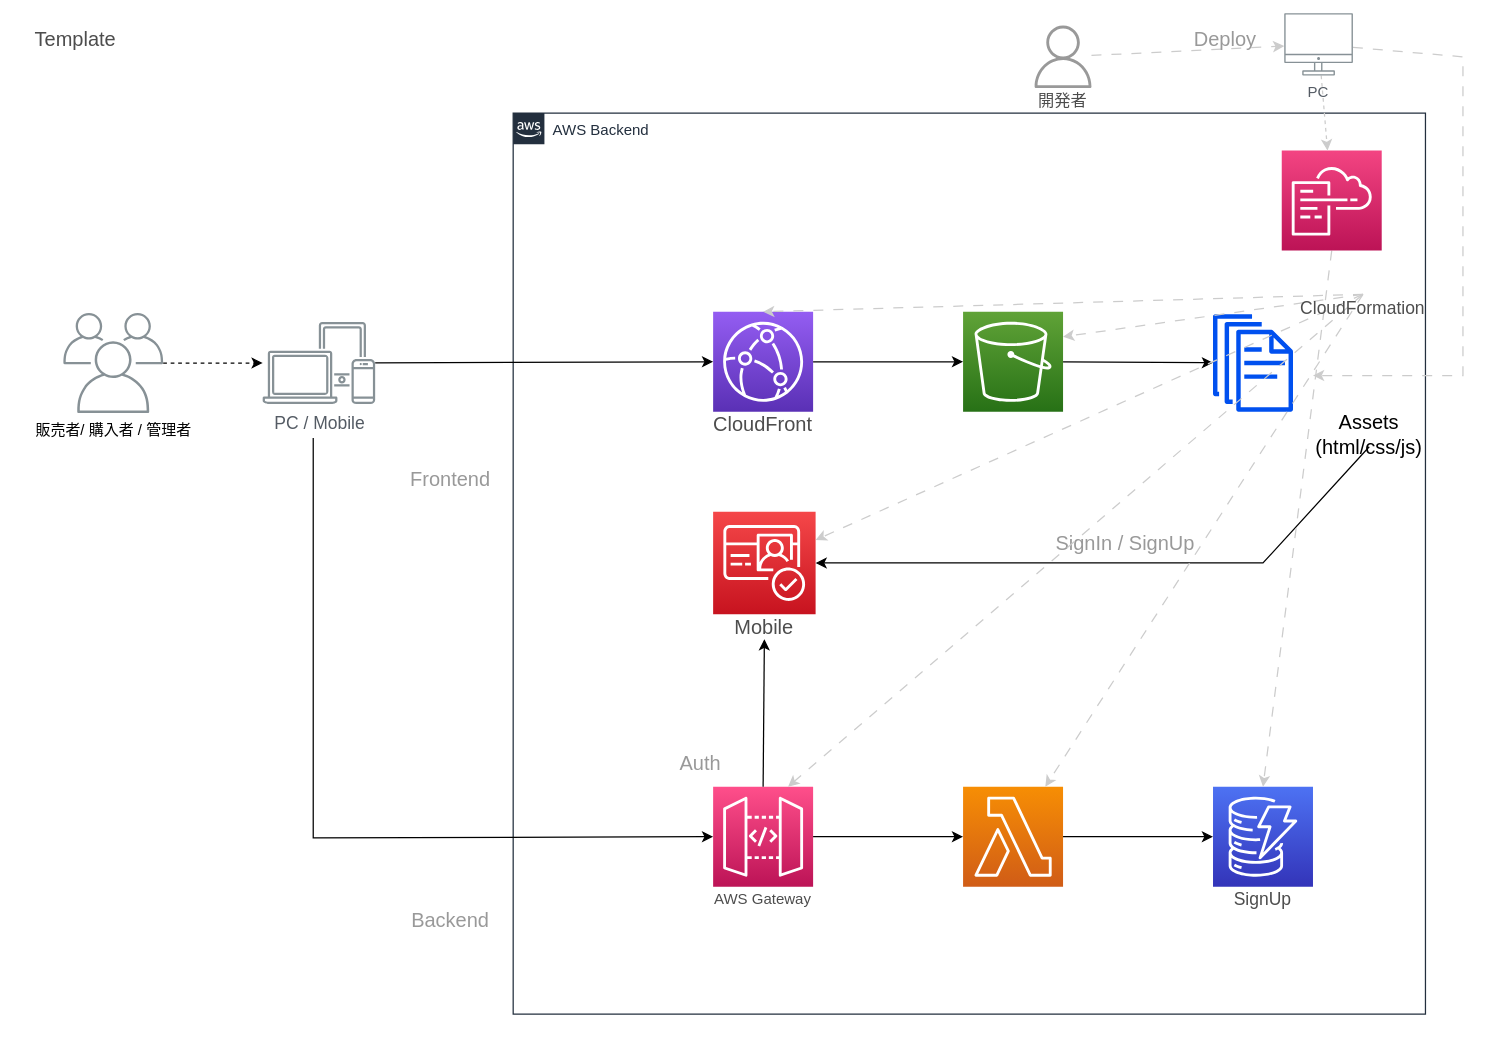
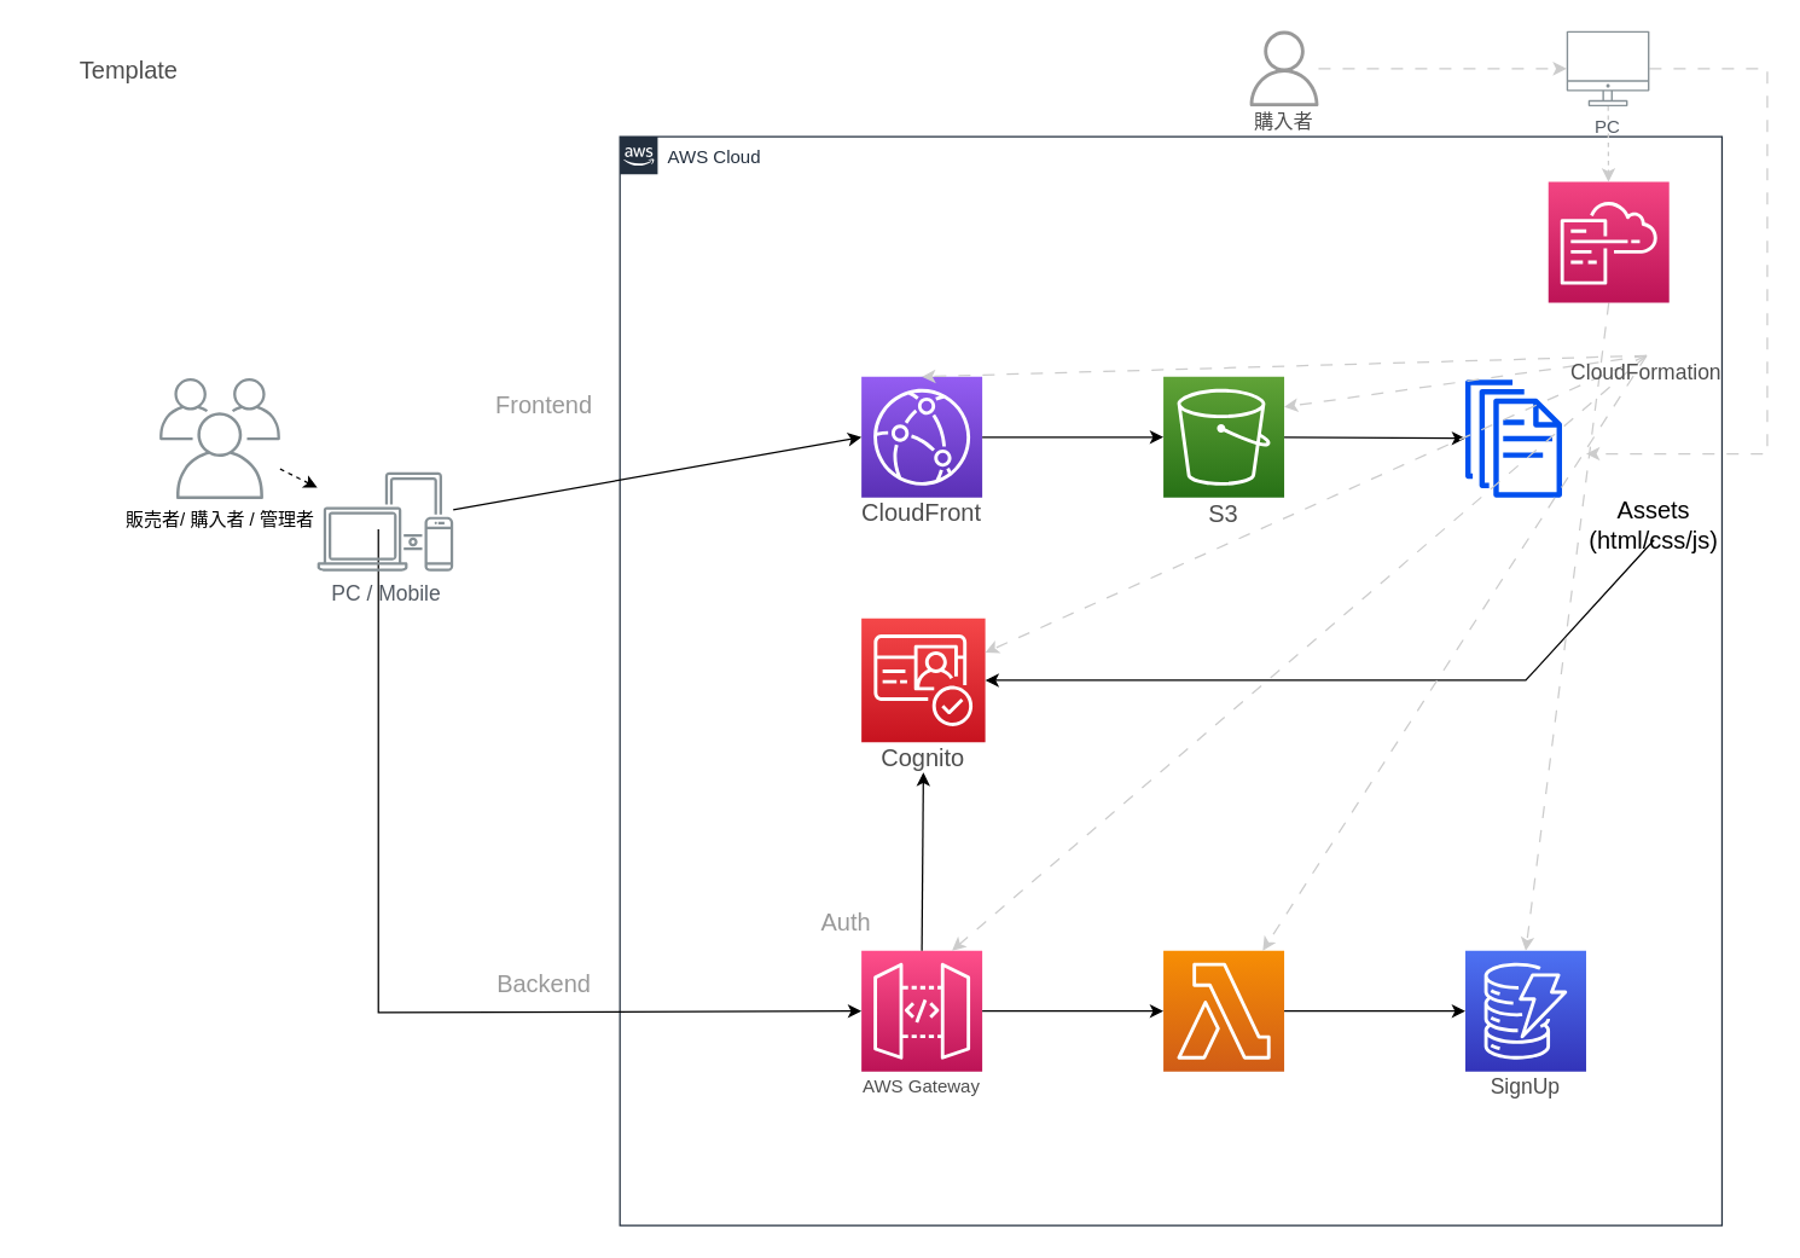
- <mxCell id="41" value="Template" style="text;html=1;strokeColor=none;fillColor=none;align=center;verticalAlign=middle;whiteSpace=wrap;rounded=0;fontStyle=0;fontSize=16;fontColor=#4D4D4D;" parent="1" vertex="1"><mxGeometry x="20" y="20" width="80" height="21" as="geometry" /></mxCell>
+ <mxCell id="41" value="Template" style="text;html=1;strokeColor=none;fillColor=none;align=center;verticalAlign=middle;whiteSpace=wrap;rounded=0;fontStyle=0;fontSize=16;fontColor=#4D4D4D;" parent="1" vertex="1"><mxGeometry x="45" y="35" width="80" height="21" as="geometry" /></mxCell>
- <mxCell id="55" value="Deploy" style="text;html=1;strokeColor=none;fillColor=none;align=center;verticalAlign=middle;whiteSpace=wrap;rounded=0;fontStyle=0;fontSize=16;fontColor=#999999;labelBorderColor=none;" parent="1" vertex="1"><mxGeometry x="940" y="21" width="80" height="20" as="geometry" /></mxCell>
- <mxCell id="54" value="PC" style="sketch=0;outlineConnect=0;gradientColor=none;fontColor=#545B64;strokeColor=none;fillColor=#879196;dashed=0;verticalLabelPosition=bottom;verticalAlign=top;align=center;html=1;fontSize=12;fontStyle=0;aspect=fixed;shape=mxgraph.aws4.illustration_desktop;pointerEvents=1;labelBorderColor=none;" parent="1" vertex="1"><mxGeometry x="1027" y="10" width="54.94" height="50" as="geometry" /></mxCell>
+ <mxCell id="54" value="PC" style="sketch=0;outlineConnect=0;gradientColor=none;fontColor=#545B64;strokeColor=none;fillColor=#879196;dashed=0;verticalLabelPosition=bottom;verticalAlign=top;align=center;html=1;fontSize=12;fontStyle=0;aspect=fixed;shape=mxgraph.aws4.illustration_desktop;pointerEvents=1;labelBorderColor=none;" parent="1" vertex="1"><mxGeometry x="1037" y="20" width="54.94" height="50" as="geometry" /></mxCell>
- <mxCell id="51" value="開発者" style="text;html=1;strokeColor=none;fillColor=none;align=center;verticalAlign=middle;whiteSpace=wrap;rounded=0;fontStyle=0;fontSize=13;fontColor=#4D4D4D;" parent="1" vertex="1"><mxGeometry x="810" y="69" width="80" height="21" as="geometry" /></mxCell>
+ <mxCell id="51" value="購入者" style="text;html=1;strokeColor=none;fillColor=none;align=center;verticalAlign=middle;whiteSpace=wrap;rounded=0;fontStyle=0;fontSize=13;fontColor=#4D4D4D;" parent="1" vertex="1"><mxGeometry x="810" y="69" width="80" height="21" as="geometry" /></mxCell>
- <mxCell id="2" value="AWS Backend" style="points=[[0,0],[0.25,0],[0.5,0],[0.75,0],[1,0],[1,0.25],[1,0.5],[1,0.75],[1,1],[0.75,1],[0.5,1],[0.25,1],[0,1],[0,0.75],[0,0.5],[0,0.25]];outlineConnect=0;gradientColor=none;html=1;whiteSpace=wrap;fontSize=12;fontStyle=0;container=1;pointerEvents=0;collapsible=0;recursiveResize=0;shape=mxgraph.aws4.group;grIcon=mxgraph.aws4.group_aws_cloud_alt;strokeColor=#232F3E;fillColor=default;verticalAlign=top;align=left;spacingLeft=30;fontColor=#232F3E;dashed=0;" parent="1" vertex="1"><mxGeometry x="410" y="90" width="730" height="721" as="geometry" /></mxCell>
+ <mxCell id="2" value="AWS Cloud" style="points=[[0,0],[0.25,0],[0.5,0],[0.75,0],[1,0],[1,0.25],[1,0.5],[1,0.75],[1,1],[0.75,1],[0.5,1],[0.25,1],[0,1],[0,0.75],[0,0.5],[0,0.25]];outlineConnect=0;gradientColor=none;html=1;whiteSpace=wrap;fontSize=12;fontStyle=0;container=1;pointerEvents=0;collapsible=0;recursiveResize=0;shape=mxgraph.aws4.group;grIcon=mxgraph.aws4.group_aws_cloud_alt;strokeColor=#232F3E;fillColor=default;verticalAlign=top;align=left;spacingLeft=30;fontColor=#232F3E;dashed=0;" parent="1" vertex="1"><mxGeometry x="410" y="90" width="730" height="721" as="geometry" /></mxCell>
- <mxCell id="46" value="&lt;font color=&quot;#000000&quot;&gt;販売者/ 購入者 / 管理者&lt;/font&gt;" style="sketch=0;outlineConnect=0;gradientColor=none;fontColor=#545B64;strokeColor=none;fillColor=#879196;dashed=0;verticalLabelPosition=bottom;verticalAlign=top;align=center;html=1;fontSize=12;fontStyle=0;aspect=fixed;shape=mxgraph.aws4.illustration_users;pointerEvents=1" parent="1" vertex="1"><mxGeometry x="50" y="249.99" width="80" height="80" as="geometry" /></mxCell>
+ <mxCell id="46" value="&lt;font color=&quot;#000000&quot;&gt;販売者/ 購入者 / 管理者&lt;/font&gt;" style="sketch=0;outlineConnect=0;gradientColor=none;fontColor=#545B64;strokeColor=none;fillColor=#879196;dashed=0;verticalLabelPosition=bottom;verticalAlign=top;align=center;html=1;fontSize=12;fontStyle=0;aspect=fixed;shape=mxgraph.aws4.illustration_users;pointerEvents=1" parent="1" vertex="1"><mxGeometry x="105" y="249.99" width="80" height="80" as="geometry" /></mxCell>
- <mxCell id="44" value="&lt;font style=&quot;font-size: 14px;&quot;&gt;PC / Mobile&lt;/font&gt;" style="sketch=0;outlineConnect=0;gradientColor=none;fontColor=#545B64;strokeColor=none;fillColor=#879196;dashed=0;verticalLabelPosition=bottom;verticalAlign=top;align=center;html=1;fontSize=12;fontStyle=0;aspect=fixed;shape=mxgraph.aws4.illustration_devices;pointerEvents=1" parent="1" vertex="1"><mxGeometry x="209.55" y="257.14" width="90.01" height="65.71" as="geometry" /></mxCell>
+ <mxCell id="44" value="&lt;font style=&quot;font-size: 14px;&quot;&gt;PC / Mobile&lt;/font&gt;" style="sketch=0;outlineConnect=0;gradientColor=none;fontColor=#545B64;strokeColor=none;fillColor=#879196;dashed=0;verticalLabelPosition=bottom;verticalAlign=top;align=center;html=1;fontSize=12;fontStyle=0;aspect=fixed;shape=mxgraph.aws4.illustration_devices;pointerEvents=1" parent="1" vertex="1"><mxGeometry x="209.55" y="312.14" width="90.01" height="65.71" as="geometry" /></mxCell>
+ <mxCell id="28" value="S3" style="text;html=1;strokeColor=none;fillColor=none;align=center;verticalAlign=middle;whiteSpace=wrap;rounded=0;fontStyle=0;fontSize=16;fontColor=#4D4D4D;" parent="26" vertex="1"><mxGeometry y="80" width="80" height="21" as="geometry" /></mxCell>
- <mxCell id="47" value="Frontend" style="text;html=1;strokeColor=none;fillColor=none;align=center;verticalAlign=middle;whiteSpace=wrap;rounded=0;fontStyle=0;fontSize=16;fontColor=#999999;labelBorderColor=none;" parent="1" vertex="1"><mxGeometry x="320" y="372.14" width="80" height="21" as="geometry" /></mxCell>
+ <mxCell id="47" value="Frontend" style="text;html=1;strokeColor=none;fillColor=none;align=center;verticalAlign=middle;whiteSpace=wrap;rounded=0;fontStyle=0;fontSize=16;fontColor=#999999;labelBorderColor=none;" parent="1" vertex="1"><mxGeometry x="320" y="257.14" width="80" height="21" as="geometry" /></mxCell>
- <mxCell id="31" value="SignIn / SignUp" style="text;html=1;strokeColor=none;fillColor=none;align=center;verticalAlign=middle;whiteSpace=wrap;rounded=0;fontStyle=0;fontSize=16;fontColor=#999999;labelBorderColor=none;" parent="2" vertex="1"><mxGeometry x="430" y="333" width="120" height="21" as="geometry" /></mxCell>
- <mxCell id="5" value="Mobile" style="text;html=1;strokeColor=none;fillColor=none;align=center;verticalAlign=middle;whiteSpace=wrap;rounded=0;fontStyle=0;fontSize=16;fontColor=#4D4D4D;" parent="3" vertex="1"><mxGeometry y="82" width="82" height="20" as="geometry" /></mxCell>
+ <mxCell id="5" value="Cognito" style="text;html=1;strokeColor=none;fillColor=none;align=center;verticalAlign=middle;whiteSpace=wrap;rounded=0;fontStyle=0;fontSize=16;fontColor=#4D4D4D;" parent="3" vertex="1"><mxGeometry y="82" width="82" height="20" as="geometry" /></mxCell>
- <mxCell id="48" value="Backend" style="text;html=1;strokeColor=none;fillColor=none;align=center;verticalAlign=middle;whiteSpace=wrap;rounded=0;fontStyle=0;fontSize=16;fontColor=#999999;labelBorderColor=none;" parent="1" vertex="1"><mxGeometry x="320" y="725" width="80" height="21" as="geometry" /></mxCell>
+ <mxCell id="48" value="Backend" style="text;html=1;strokeColor=none;fillColor=none;align=center;verticalAlign=middle;whiteSpace=wrap;rounded=0;fontStyle=0;fontSize=16;fontColor=#999999;labelBorderColor=none;" parent="1" vertex="1"><mxGeometry x="320" y="640" width="80" height="21" as="geometry" /></mxCell>
